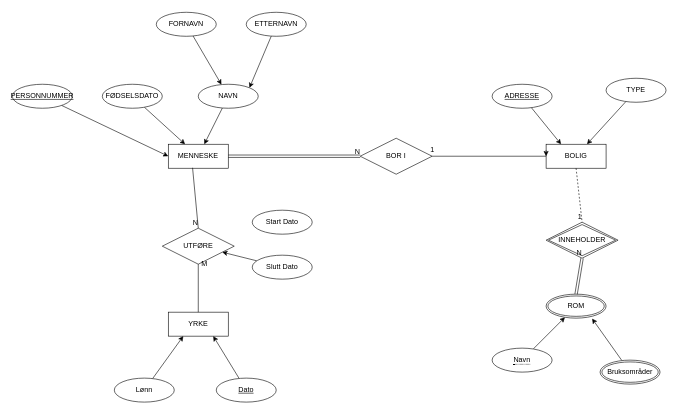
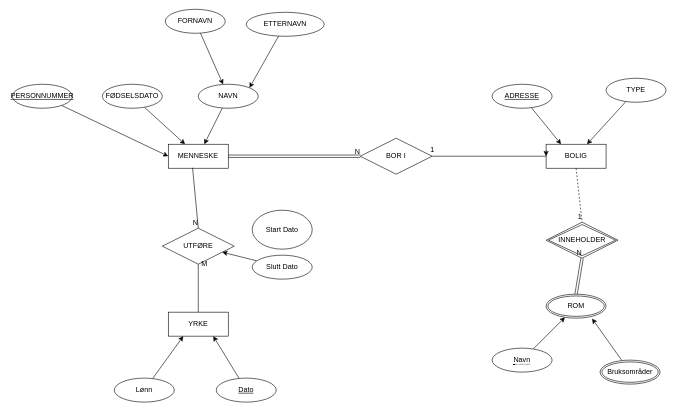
- <mxCell id="10" value="FORNAVN" style="ellipse;whiteSpace=wrap;html=1;align=center;" parent="1" vertex="1"><mxGeometry x="260" y="20" width="100" height="40" as="geometry" /></mxCell>
+ <mxCell id="10" value="FORNAVN" style="ellipse;whiteSpace=wrap;html=1;align=center;" parent="1" vertex="1"><mxGeometry x="275" y="15" width="100" height="40" as="geometry" /></mxCell>
- <mxCell id="14" value="ETTERNAVN" style="ellipse;whiteSpace=wrap;html=1;align=center;" parent="1" vertex="1"><mxGeometry x="410" y="20" width="100" height="40" as="geometry" /></mxCell>
+ <mxCell id="14" value="ETTERNAVN" style="ellipse;whiteSpace=wrap;html=1;align=center;" parent="1" vertex="1"><mxGeometry x="410" y="20" width="130" height="40" as="geometry" /></mxCell>
- <mxCell id="44" value="Start Dato" style="ellipse;whiteSpace=wrap;html=1;align=center;" vertex="1" parent="1"><mxGeometry x="420" y="350" width="100" height="40" as="geometry" /></mxCell>
+ <mxCell id="44" value="Start Dato" style="ellipse;whiteSpace=wrap;html=1;align=center;" vertex="1" parent="1"><mxGeometry x="420" y="350" width="100" height="65" as="geometry" /></mxCell>
